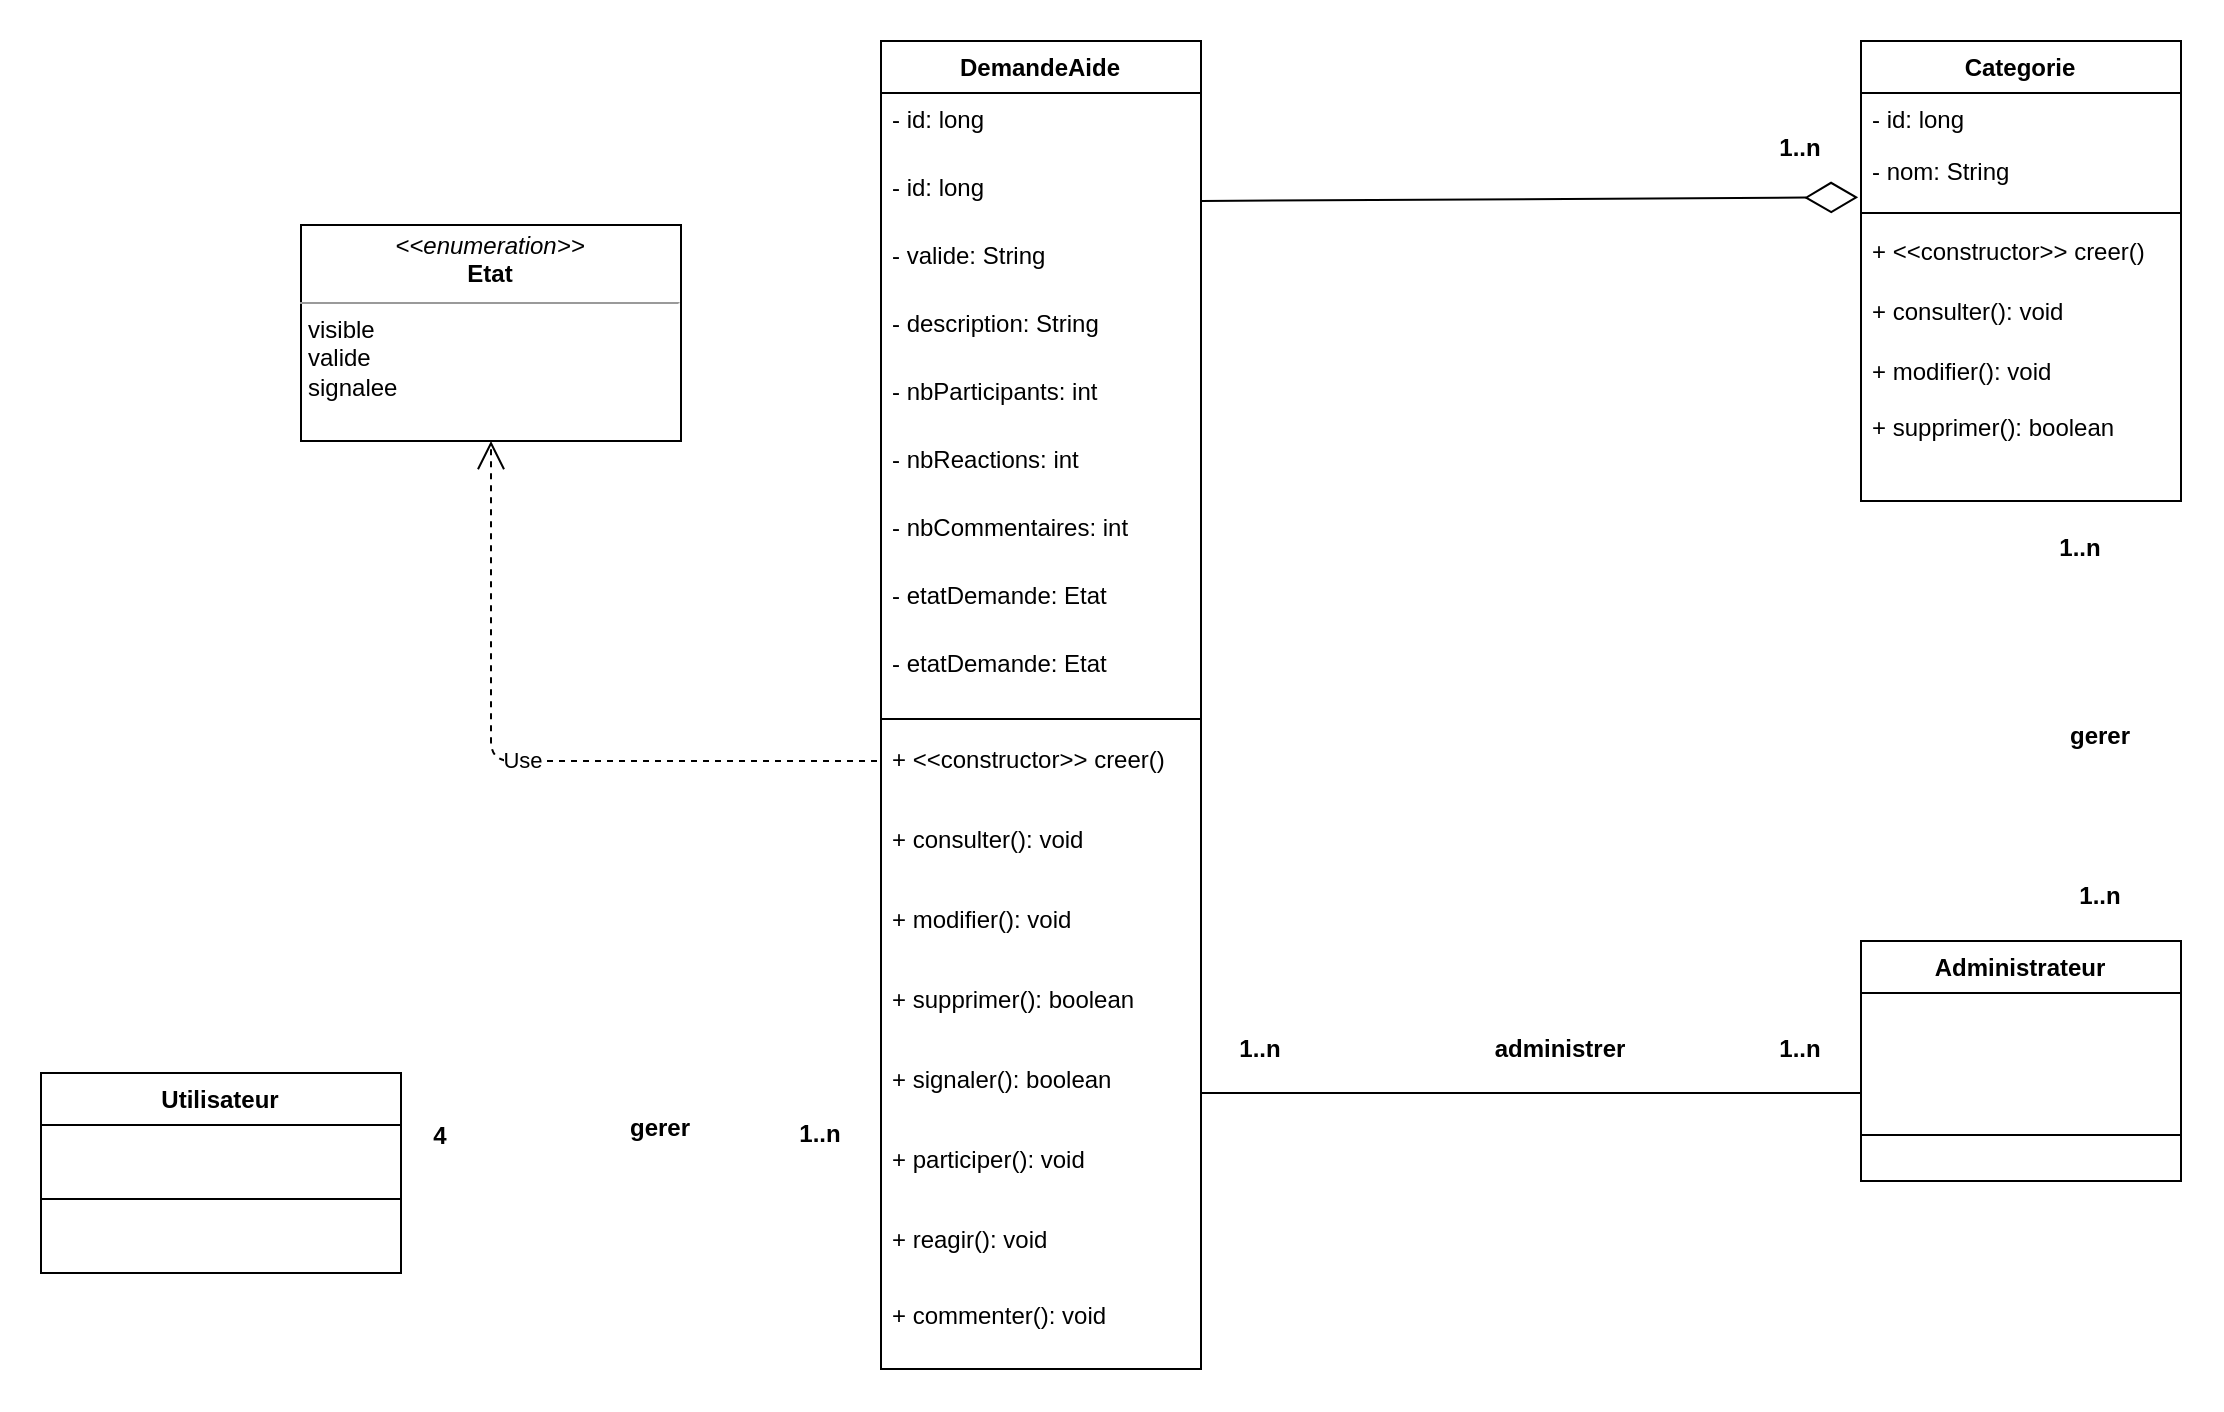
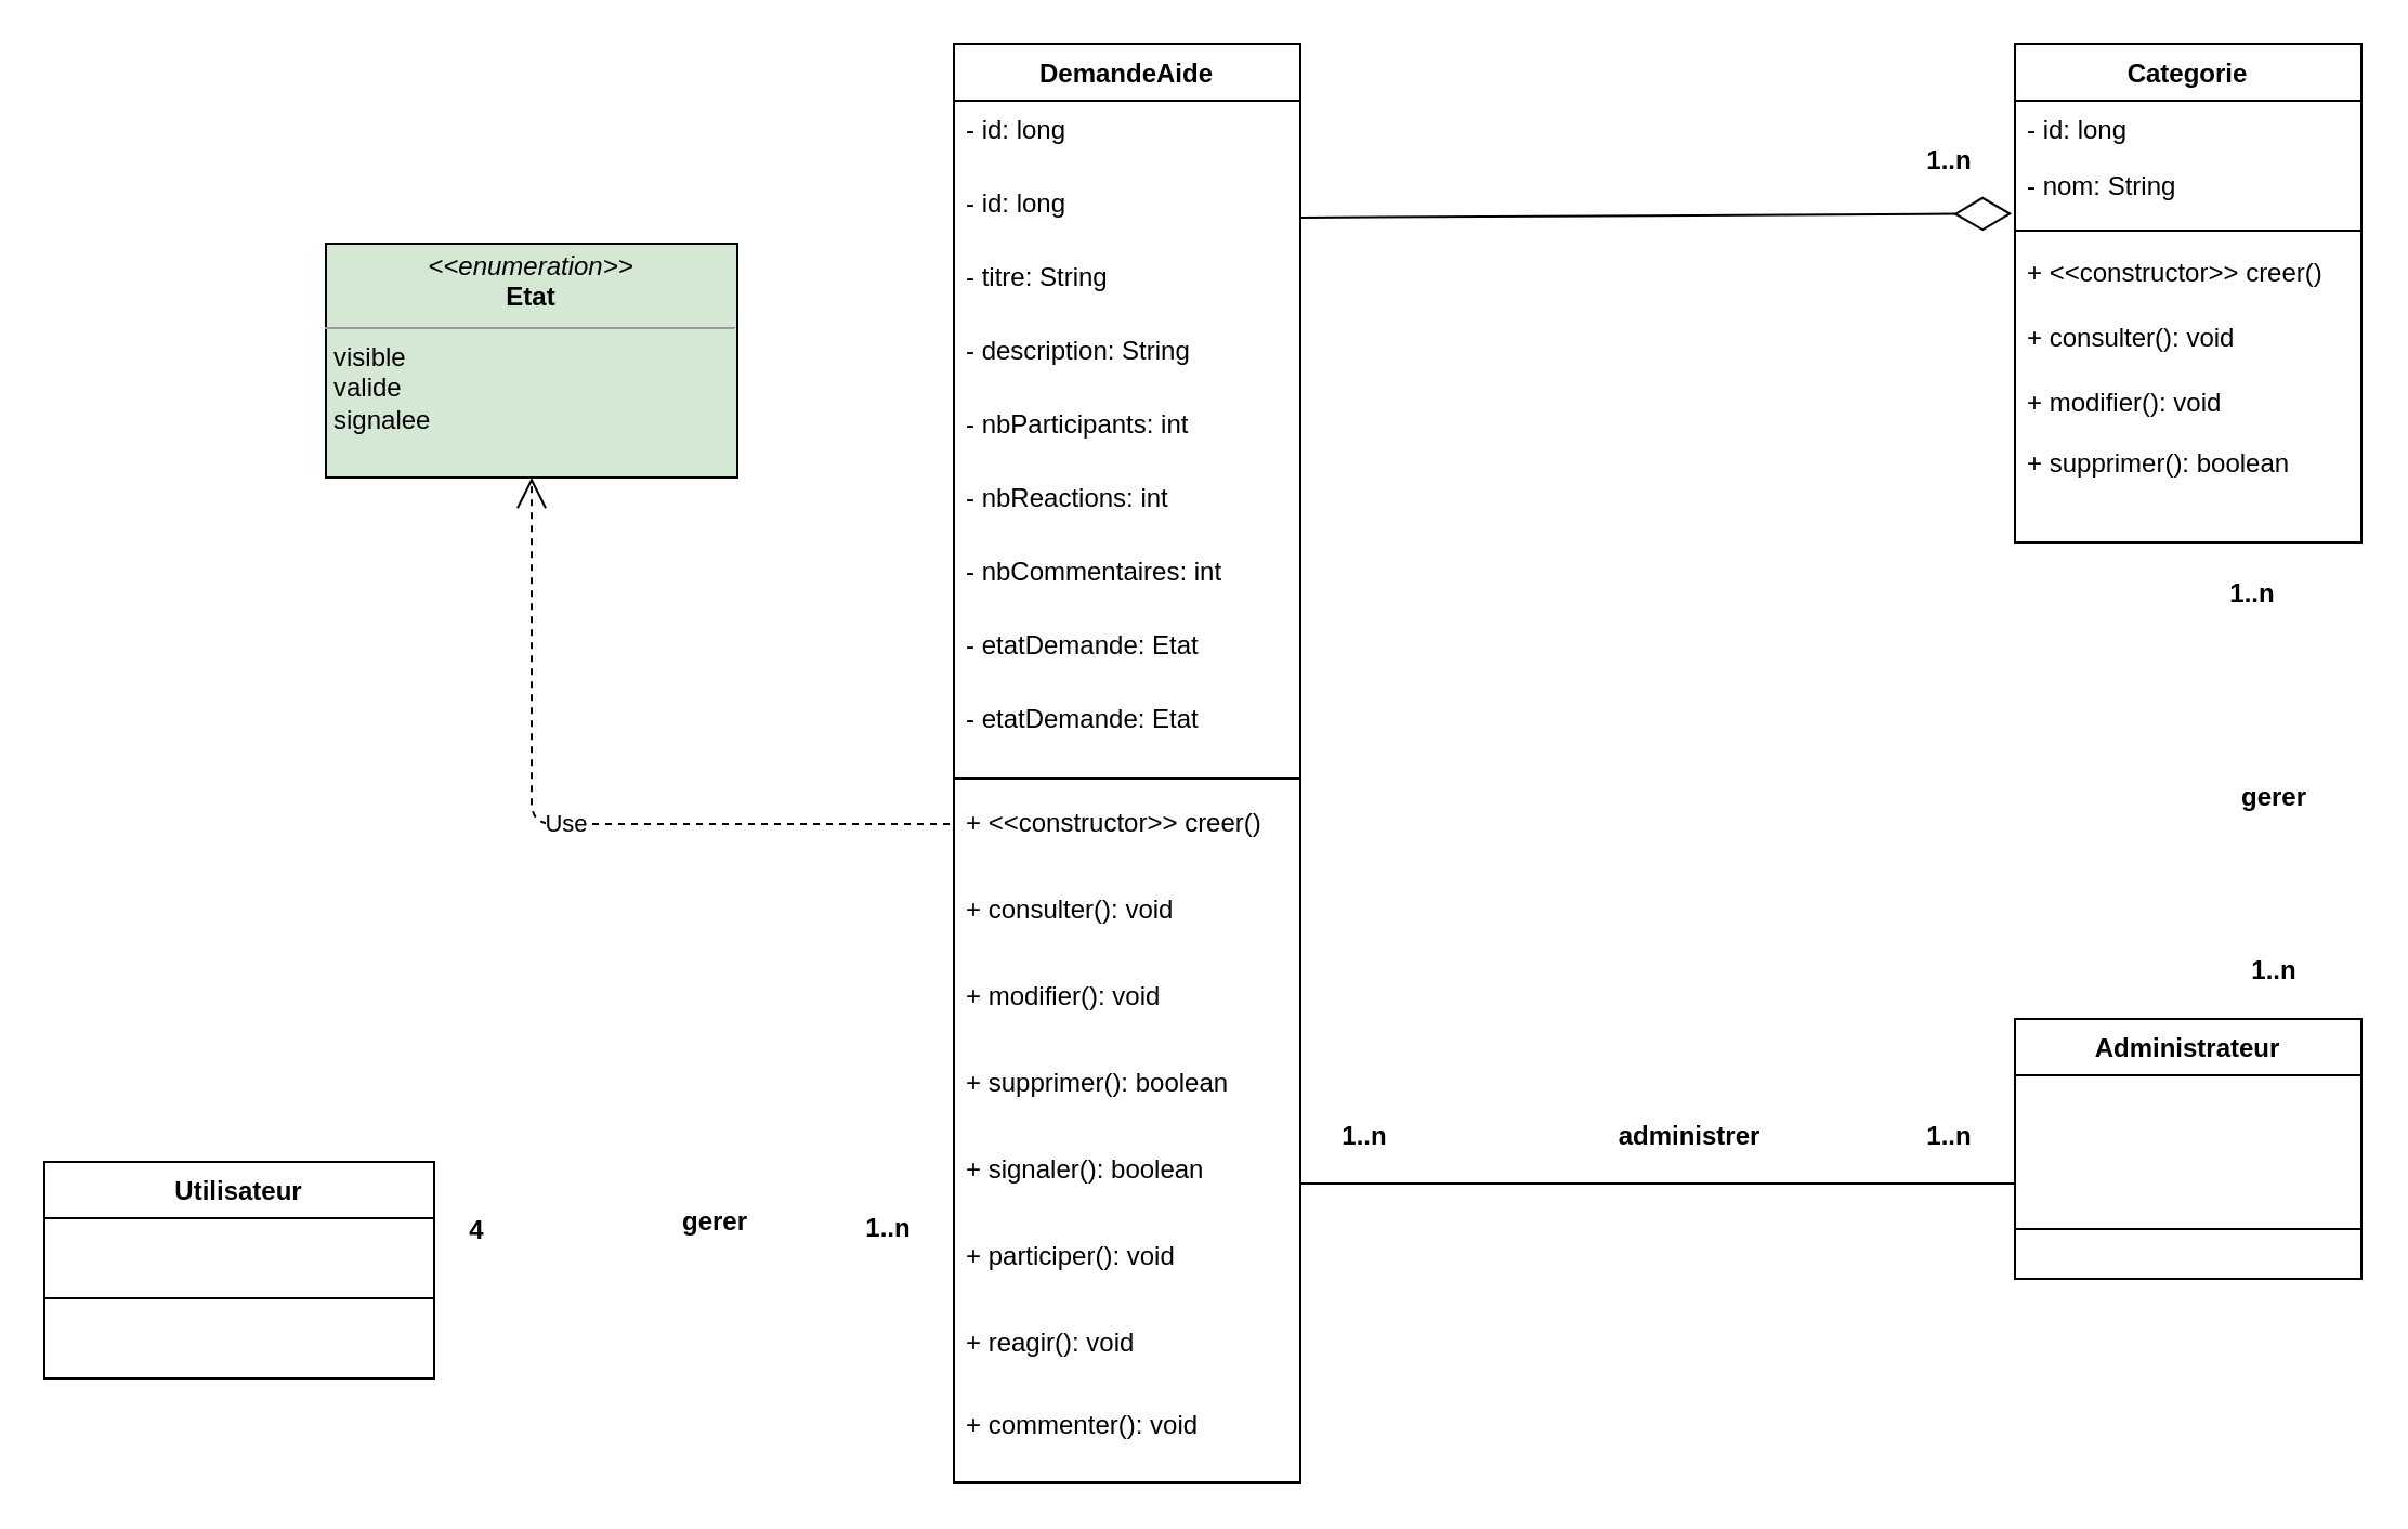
- <mxCell id="11" value="- valide: String&#10;&#10;" style="text;strokeColor=none;fillColor=none;align=left;verticalAlign=top;spacingLeft=4;spacingRight=4;overflow=hidden;rotatable=0;points=[[0,0.5],[1,0.5]];portConstraint=eastwest;" parent="8" vertex="1"><mxGeometry y="94" width="160" height="34" as="geometry" /></mxCell>
+ <mxCell id="11" value="- titre: String&#10;&#10;" style="text;strokeColor=none;fillColor=none;align=left;verticalAlign=top;spacingLeft=4;spacingRight=4;overflow=hidden;rotatable=0;points=[[0,0.5],[1,0.5]];portConstraint=eastwest;" parent="8" vertex="1"><mxGeometry y="94" width="160" height="34" as="geometry" /></mxCell>
- <mxCell id="40" value="&lt;p style=&quot;margin: 0px ; margin-top: 4px ; text-align: center&quot;&gt;&lt;i&gt;&amp;lt;&amp;lt;enumeration&amp;gt;&amp;gt;&lt;/i&gt;&lt;br&gt;&lt;b&gt;Etat&lt;/b&gt;&lt;/p&gt;&lt;hr size=&quot;1&quot;&gt;&lt;p style=&quot;margin: 0px ; margin-left: 4px&quot;&gt;visible&lt;/p&gt;&lt;p style=&quot;margin: 0px ; margin-left: 4px&quot;&gt;valide&lt;/p&gt;&lt;p style=&quot;margin: 0px ; margin-left: 4px&quot;&gt;signalee&lt;/p&gt;" style="verticalAlign=top;align=left;overflow=fill;fontSize=12;fontFamily=Helvetica;html=1;" vertex="1" parent="1"><mxGeometry x="150" y="112" width="190" height="108" as="geometry" /></mxCell>
+ <mxCell id="40" value="&lt;p style=&quot;margin: 0px ; margin-top: 4px ; text-align: center&quot;&gt;&lt;i&gt;&amp;lt;&amp;lt;enumeration&amp;gt;&amp;gt;&lt;/i&gt;&lt;br&gt;&lt;b&gt;Etat&lt;/b&gt;&lt;/p&gt;&lt;hr size=&quot;1&quot;&gt;&lt;p style=&quot;margin: 0px ; margin-left: 4px&quot;&gt;visible&lt;/p&gt;&lt;p style=&quot;margin: 0px ; margin-left: 4px&quot;&gt;valide&lt;/p&gt;&lt;p style=&quot;margin: 0px ; margin-left: 4px&quot;&gt;signalee&lt;/p&gt;" style="verticalAlign=top;align=left;overflow=fill;fontSize=12;fontFamily=Helvetica;html=1;fillColor=#d5e8d4;" vertex="1" parent="1"><mxGeometry x="150" y="112" width="190" height="108" as="geometry" /></mxCell>
